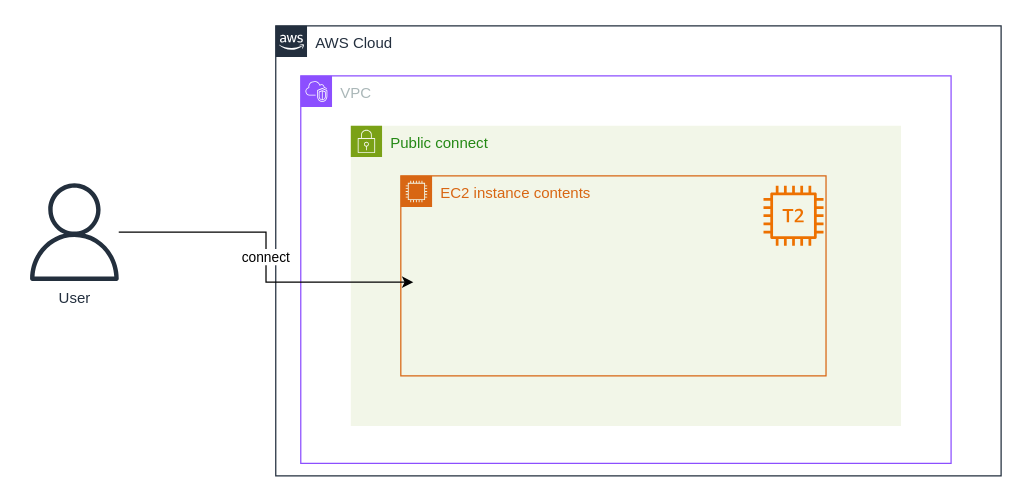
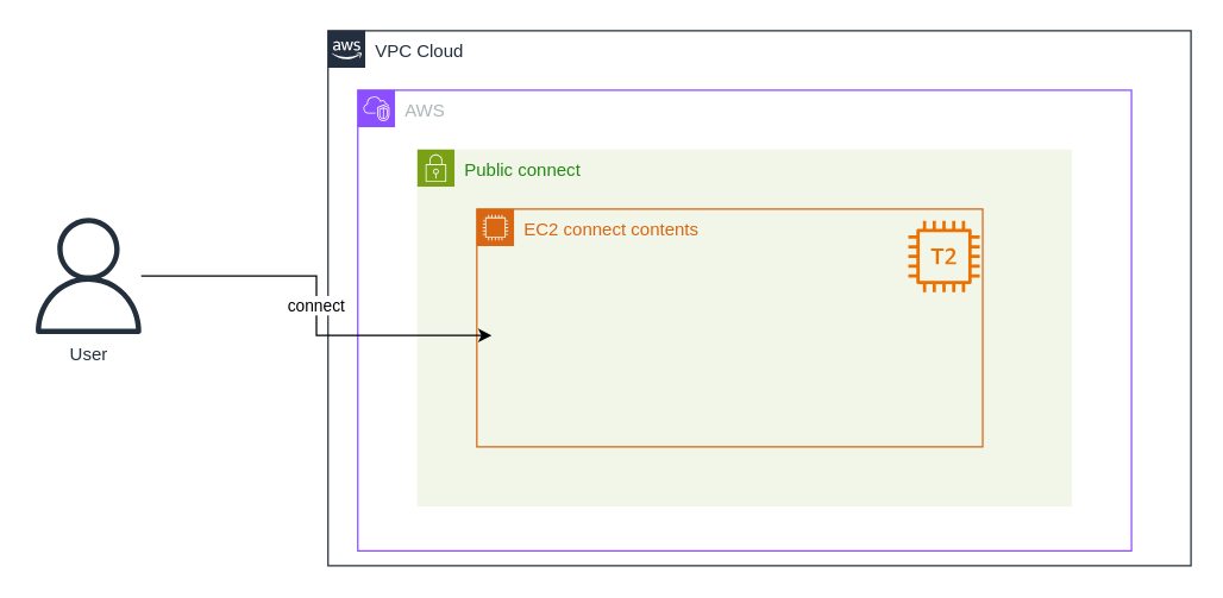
- <mxCell id="3" value="AWS Cloud" style="points=[[0,0],[0.25,0],[0.5,0],[0.75,0],[1,0],[1,0.25],[1,0.5],[1,0.75],[1,1],[0.75,1],[0.5,1],[0.25,1],[0,1],[0,0.75],[0,0.5],[0,0.25]];outlineConnect=0;gradientColor=none;html=1;whiteSpace=wrap;fontSize=12;fontStyle=0;container=1;pointerEvents=0;collapsible=0;recursiveResize=0;shape=mxgraph.aws4.group;grIcon=mxgraph.aws4.group_aws_cloud_alt;strokeColor=#232F3E;fillColor=none;verticalAlign=top;align=left;spacingLeft=30;fontColor=#232F3E;dashed=0;" vertex="1" parent="1"><mxGeometry x="220" y="20" width="580" height="360" as="geometry" /></mxCell>
+ <mxCell id="3" value="VPC Cloud" style="points=[[0,0],[0.25,0],[0.5,0],[0.75,0],[1,0],[1,0.25],[1,0.5],[1,0.75],[1,1],[0.75,1],[0.5,1],[0.25,1],[0,1],[0,0.75],[0,0.5],[0,0.25]];outlineConnect=0;gradientColor=none;html=1;whiteSpace=wrap;fontSize=12;fontStyle=0;container=1;pointerEvents=0;collapsible=0;recursiveResize=0;shape=mxgraph.aws4.group;grIcon=mxgraph.aws4.group_aws_cloud_alt;strokeColor=#232F3E;fillColor=none;verticalAlign=top;align=left;spacingLeft=30;fontColor=#232F3E;dashed=0;" vertex="1" parent="1"><mxGeometry x="220" y="20" width="580" height="360" as="geometry" /></mxCell>
- <mxCell id="4" value="VPC" style="points=[[0,0],[0.25,0],[0.5,0],[0.75,0],[1,0],[1,0.25],[1,0.5],[1,0.75],[1,1],[0.75,1],[0.5,1],[0.25,1],[0,1],[0,0.75],[0,0.5],[0,0.25]];outlineConnect=0;gradientColor=none;html=1;whiteSpace=wrap;fontSize=12;fontStyle=0;container=1;pointerEvents=0;collapsible=0;recursiveResize=0;shape=mxgraph.aws4.group;grIcon=mxgraph.aws4.group_vpc2;strokeColor=#8C4FFF;fillColor=none;verticalAlign=top;align=left;spacingLeft=30;fontColor=#AAB7B8;dashed=0;" vertex="1" parent="3"><mxGeometry x="20" y="40" width="520" height="310" as="geometry" /></mxCell>
+ <mxCell id="4" value="AWS" style="points=[[0,0],[0.25,0],[0.5,0],[0.75,0],[1,0],[1,0.25],[1,0.5],[1,0.75],[1,1],[0.75,1],[0.5,1],[0.25,1],[0,1],[0,0.75],[0,0.5],[0,0.25]];outlineConnect=0;gradientColor=none;html=1;whiteSpace=wrap;fontSize=12;fontStyle=0;container=1;pointerEvents=0;collapsible=0;recursiveResize=0;shape=mxgraph.aws4.group;grIcon=mxgraph.aws4.group_vpc2;strokeColor=#8C4FFF;fillColor=none;verticalAlign=top;align=left;spacingLeft=30;fontColor=#AAB7B8;dashed=0;" vertex="1" parent="3"><mxGeometry x="20" y="40" width="520" height="310" as="geometry" /></mxCell>
- <mxCell id="6" value="EC2 instance contents" style="points=[[0,0],[0.25,0],[0.5,0],[0.75,0],[1,0],[1,0.25],[1,0.5],[1,0.75],[1,1],[0.75,1],[0.5,1],[0.25,1],[0,1],[0,0.75],[0,0.5],[0,0.25]];outlineConnect=0;gradientColor=none;html=1;whiteSpace=wrap;fontSize=12;fontStyle=0;container=1;pointerEvents=0;collapsible=0;recursiveResize=0;shape=mxgraph.aws4.group;grIcon=mxgraph.aws4.group_ec2_instance_contents;strokeColor=#D86613;fillColor=none;verticalAlign=top;align=left;spacingLeft=30;fontColor=#D86613;dashed=0;" vertex="1" parent="5"><mxGeometry x="40" y="40" width="340" height="160" as="geometry" /></mxCell>
+ <mxCell id="6" value="EC2 connect contents" style="points=[[0,0],[0.25,0],[0.5,0],[0.75,0],[1,0],[1,0.25],[1,0.5],[1,0.75],[1,1],[0.75,1],[0.5,1],[0.25,1],[0,1],[0,0.75],[0,0.5],[0,0.25]];outlineConnect=0;gradientColor=none;html=1;whiteSpace=wrap;fontSize=12;fontStyle=0;container=1;pointerEvents=0;collapsible=0;recursiveResize=0;shape=mxgraph.aws4.group;grIcon=mxgraph.aws4.group_ec2_instance_contents;strokeColor=#D86613;fillColor=none;verticalAlign=top;align=left;spacingLeft=30;fontColor=#D86613;dashed=0;" vertex="1" parent="5"><mxGeometry x="40" y="40" width="340" height="160" as="geometry" /></mxCell>
